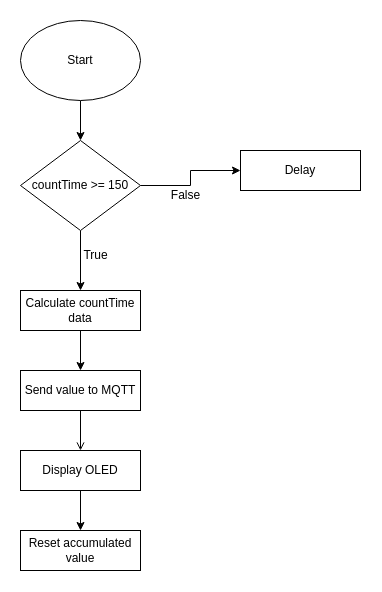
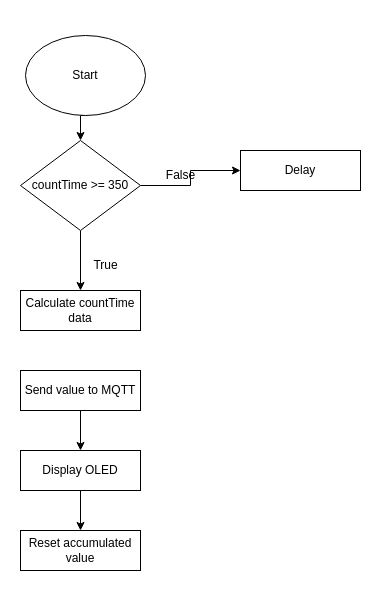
- <mxCell id="3" value="&lt;div&gt;Start&lt;/div&gt;" style="ellipse;whiteSpace=wrap;html=1;" vertex="1" parent="1"><mxGeometry x="20" y="20" width="120" height="80" as="geometry" /></mxCell>
+ <mxCell id="3" value="&lt;div&gt;Start&lt;/div&gt;" style="ellipse;whiteSpace=wrap;html=1;" vertex="1" parent="1"><mxGeometry x="25" y="35" width="120" height="80" as="geometry" /></mxCell>
- <mxCell id="8" value="&lt;div&gt;countTime &amp;gt;= 150&lt;/div&gt;" style="rhombus;whiteSpace=wrap;html=1;" vertex="1" parent="1"><mxGeometry x="20" y="140" width="120" height="90" as="geometry" /></mxCell>
+ <mxCell id="8" value="&lt;div&gt;countTime &amp;gt;= 350&lt;/div&gt;" style="rhombus;whiteSpace=wrap;html=1;" vertex="1" parent="1"><mxGeometry x="20" y="140" width="120" height="90" as="geometry" /></mxCell>
- <mxCell id="10" value="False" style="text;html=1;align=center;verticalAlign=middle;resizable=0;points=[];autosize=1;strokeColor=none;fillColor=none;" vertex="1" parent="1"><mxGeometry x="160" y="180" width="50" height="30" as="geometry" /></mxCell>
+ <mxCell id="10" value="False" style="text;html=1;align=center;verticalAlign=middle;resizable=0;points=[];autosize=1;strokeColor=none;fillColor=none;" vertex="1" parent="1"><mxGeometry x="155" y="160" width="50" height="30" as="geometry" /></mxCell>
- <mxCell id="11" value="True" style="text;html=1;align=center;verticalAlign=middle;resizable=0;points=[];autosize=1;strokeColor=none;fillColor=none;" vertex="1" parent="1"><mxGeometry x="70" y="240" width="50" height="30" as="geometry" /></mxCell>
+ <mxCell id="11" value="True" style="text;html=1;align=center;verticalAlign=middle;resizable=0;points=[];autosize=1;strokeColor=none;fillColor=none;" vertex="1" parent="1"><mxGeometry x="80" y="250" width="50" height="30" as="geometry" /></mxCell>
- <mxCell id="4" style="edgeStyle=orthogonalEdgeStyle;rounded=0;orthogonalLoop=1;jettySize=auto;html=1;exitX=0.5;exitY=1;exitDx=0;exitDy=0;entryX=0.5;entryY=0;entryDx=0;entryDy=0;" edge="1" parent="1" source="5" target="13"><mxGeometry relative="1" as="geometry" /></mxCell>
- <mxCell id="12" style="edgeStyle=orthogonalEdgeStyle;rounded=0;orthogonalLoop=1;jettySize=auto;html=1;exitX=0.5;exitY=1;exitDx=0;exitDy=0;entryX=0.5;entryY=0;entryDx=0;entryDy=0;endArrow=open;" edge="1" parent="1" source="13" target="15"><mxGeometry relative="1" as="geometry" /></mxCell>
+ <mxCell id="12" style="edgeStyle=orthogonalEdgeStyle;rounded=0;orthogonalLoop=1;jettySize=auto;html=1;exitX=0.5;exitY=1;exitDx=0;exitDy=0;entryX=0.5;entryY=0;entryDx=0;entryDy=0;" edge="1" parent="1" source="13" target="15"><mxGeometry relative="1" as="geometry" /></mxCell>
